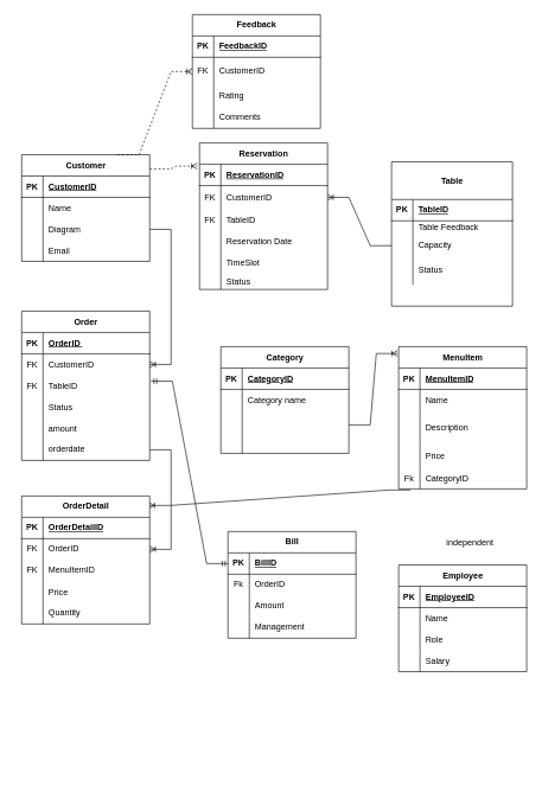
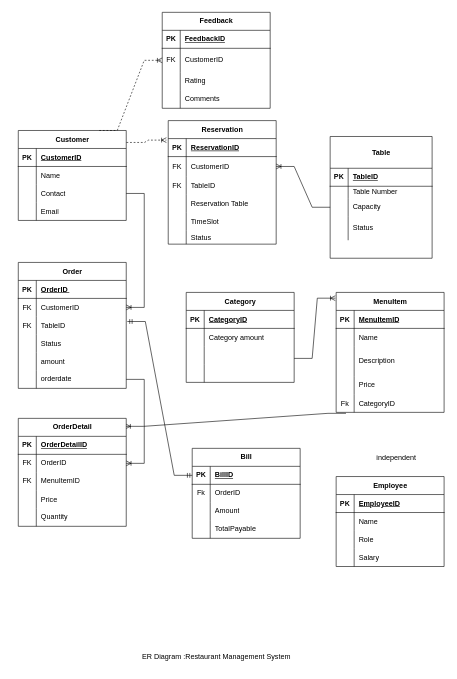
- <mxCell id="38" value="Table Feedback" style="shape=partialRectangle;connectable=0;fillColor=none;top=0;left=0;bottom=0;right=0;align=left;spacingLeft=6;overflow=hidden;whiteSpace=wrap;html=1;" vertex="1" parent="36"><mxGeometry x="30" width="140" height="20" as="geometry"><mxRectangle width="140" height="20" as="alternateBounds" /></mxGeometry></mxCell>
+ <mxCell id="38" value="Table Number" style="shape=partialRectangle;connectable=0;fillColor=none;top=0;left=0;bottom=0;right=0;align=left;spacingLeft=6;overflow=hidden;whiteSpace=wrap;html=1;" vertex="1" parent="36"><mxGeometry x="30" width="140" height="20" as="geometry"><mxRectangle width="140" height="20" as="alternateBounds" /></mxGeometry></mxCell>
- <mxCell id="12" value="Diagram" style="shape=partialRectangle;connectable=0;fillColor=none;top=0;left=0;bottom=0;right=0;align=left;spacingLeft=6;overflow=hidden;whiteSpace=wrap;html=1;" vertex="1" parent="10"><mxGeometry x="30" width="150" height="30" as="geometry"><mxRectangle width="150" height="30" as="alternateBounds" /></mxGeometry></mxCell>
+ <mxCell id="12" value="Contact" style="shape=partialRectangle;connectable=0;fillColor=none;top=0;left=0;bottom=0;right=0;align=left;spacingLeft=6;overflow=hidden;whiteSpace=wrap;html=1;" vertex="1" parent="10"><mxGeometry x="30" width="150" height="30" as="geometry"><mxRectangle width="150" height="30" as="alternateBounds" /></mxGeometry></mxCell>
- <mxCell id="70" value="Reservation Date" style="shape=partialRectangle;connectable=0;fillColor=none;top=0;left=0;bottom=0;right=0;align=left;spacingLeft=6;overflow=hidden;whiteSpace=wrap;html=1;" vertex="1" parent="68"><mxGeometry x="30" width="150" height="30" as="geometry"><mxRectangle width="150" height="30" as="alternateBounds" /></mxGeometry></mxCell>
+ <mxCell id="70" value="Reservation Table" style="shape=partialRectangle;connectable=0;fillColor=none;top=0;left=0;bottom=0;right=0;align=left;spacingLeft=6;overflow=hidden;whiteSpace=wrap;html=1;" vertex="1" parent="68"><mxGeometry x="30" width="150" height="30" as="geometry"><mxRectangle width="150" height="30" as="alternateBounds" /></mxGeometry></mxCell>
- <mxCell id="51" value="Category name" style="shape=partialRectangle;connectable=0;fillColor=none;top=0;left=0;bottom=0;right=0;align=left;spacingLeft=6;overflow=hidden;whiteSpace=wrap;html=1;" vertex="1" parent="49"><mxGeometry x="30" width="150" height="30" as="geometry"><mxRectangle width="150" height="30" as="alternateBounds" /></mxGeometry></mxCell>
+ <mxCell id="51" value="Category amount" style="shape=partialRectangle;connectable=0;fillColor=none;top=0;left=0;bottom=0;right=0;align=left;spacingLeft=6;overflow=hidden;whiteSpace=wrap;html=1;" vertex="1" parent="49"><mxGeometry x="30" width="150" height="30" as="geometry"><mxRectangle width="150" height="30" as="alternateBounds" /></mxGeometry></mxCell>
- <mxCell id="109" value="Management" style="shape=partialRectangle;connectable=0;fillColor=none;top=0;left=0;bottom=0;right=0;align=left;spacingLeft=6;overflow=hidden;whiteSpace=wrap;html=1;" vertex="1" parent="107"><mxGeometry x="30" width="150" height="30" as="geometry"><mxRectangle width="150" height="30" as="alternateBounds" /></mxGeometry></mxCell>
+ <mxCell id="109" value="TotalPayable" style="shape=partialRectangle;connectable=0;fillColor=none;top=0;left=0;bottom=0;right=0;align=left;spacingLeft=6;overflow=hidden;whiteSpace=wrap;html=1;" vertex="1" parent="107"><mxGeometry x="30" width="150" height="30" as="geometry"><mxRectangle width="150" height="30" as="alternateBounds" /></mxGeometry></mxCell>
+ <mxCell id="159" value="ER Diagram :Restaurant Management System" style="text;html=1;align=center;verticalAlign=middle;resizable=0;points=[];autosize=1;strokeColor=none;fillColor=none;" vertex="1" parent="1"><mxGeometry x="225" y="1080" width="270" height="30" as="geometry" /></mxCell>
